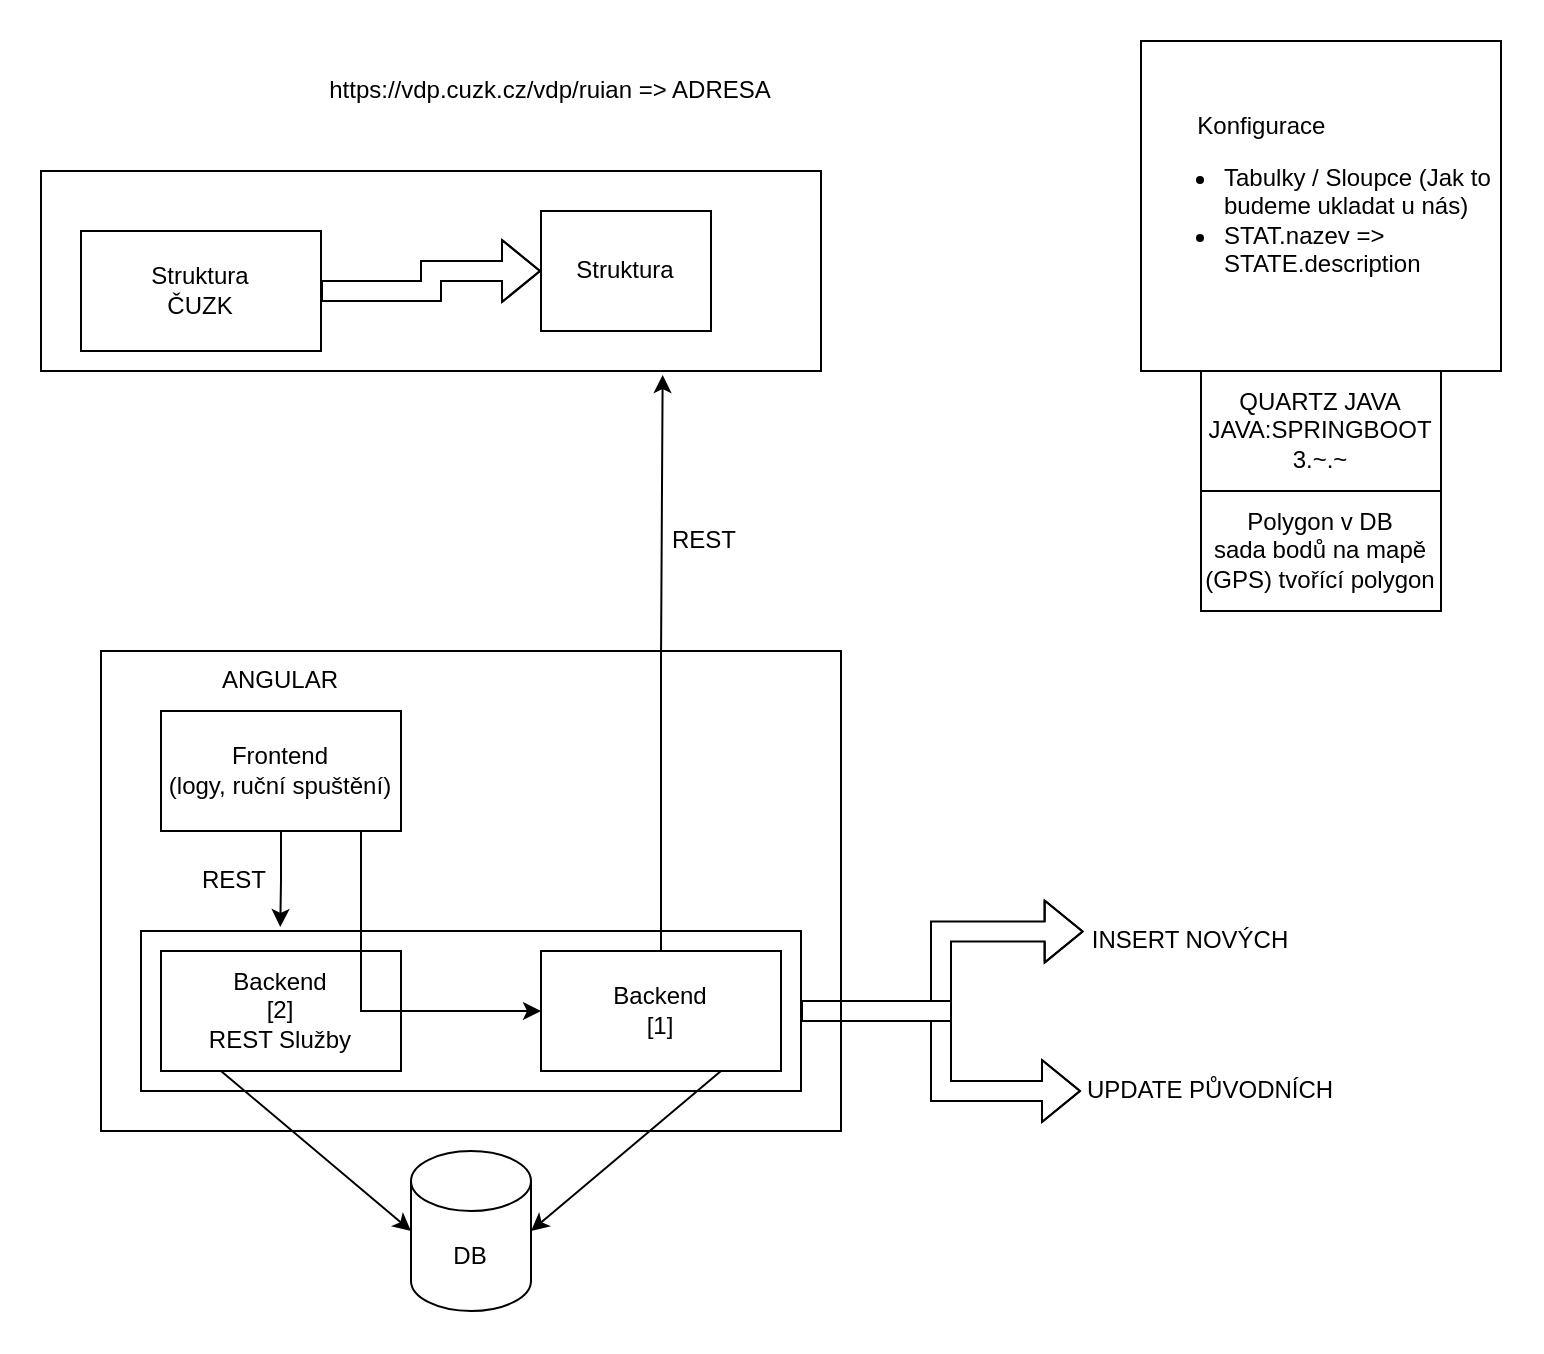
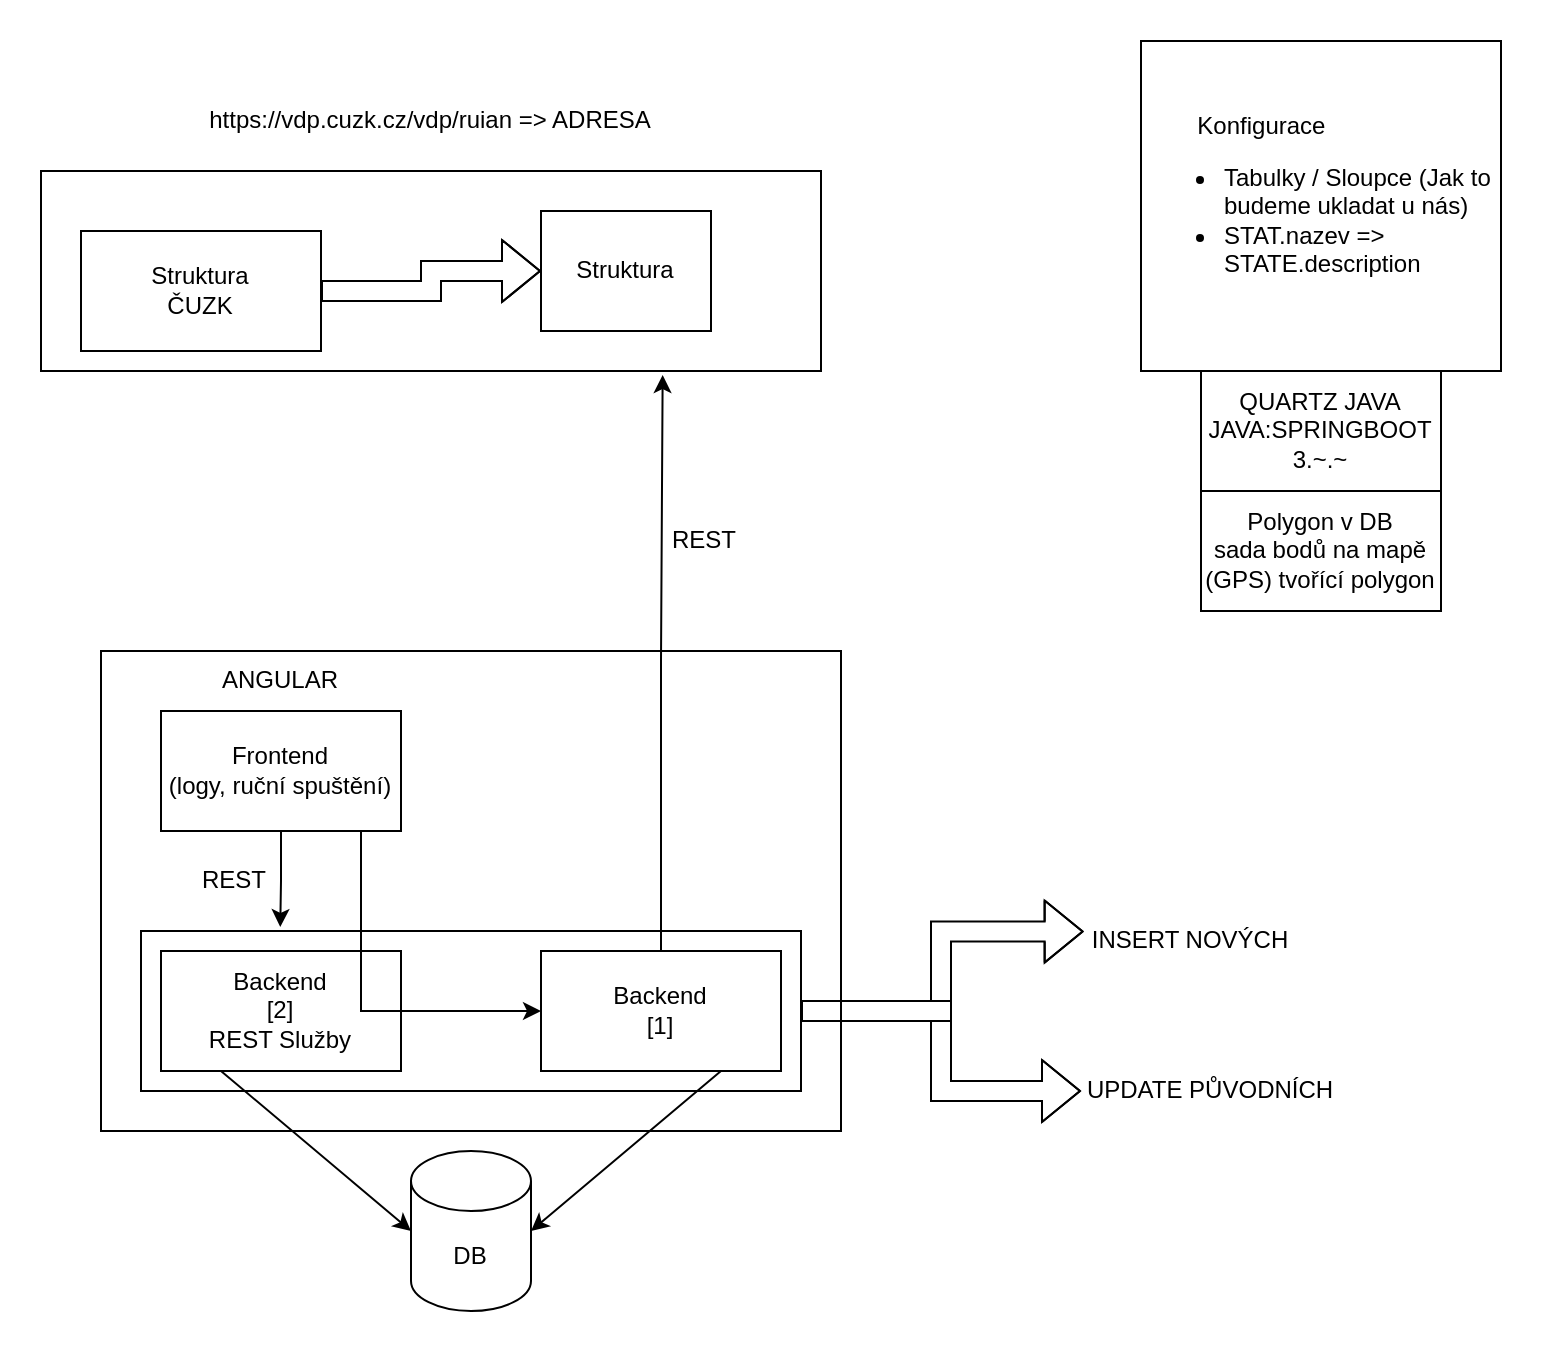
- <mxCell id="7" value="https://vdp.cuzk.cz/vdp/ruian =&amp;gt; ADRESA" style="text;html=1;align=center;verticalAlign=middle;whiteSpace=wrap;rounded=0;" vertex="1" parent="1"><mxGeometry x="155" y="20" width="240" height="50" as="geometry" /></mxCell>
+ <mxCell id="7" value="https://vdp.cuzk.cz/vdp/ruian =&amp;gt; ADRESA" style="text;html=1;align=center;verticalAlign=middle;whiteSpace=wrap;rounded=0;" vertex="1" parent="1"><mxGeometry x="95" y="35" width="240" height="50" as="geometry" /></mxCell>
